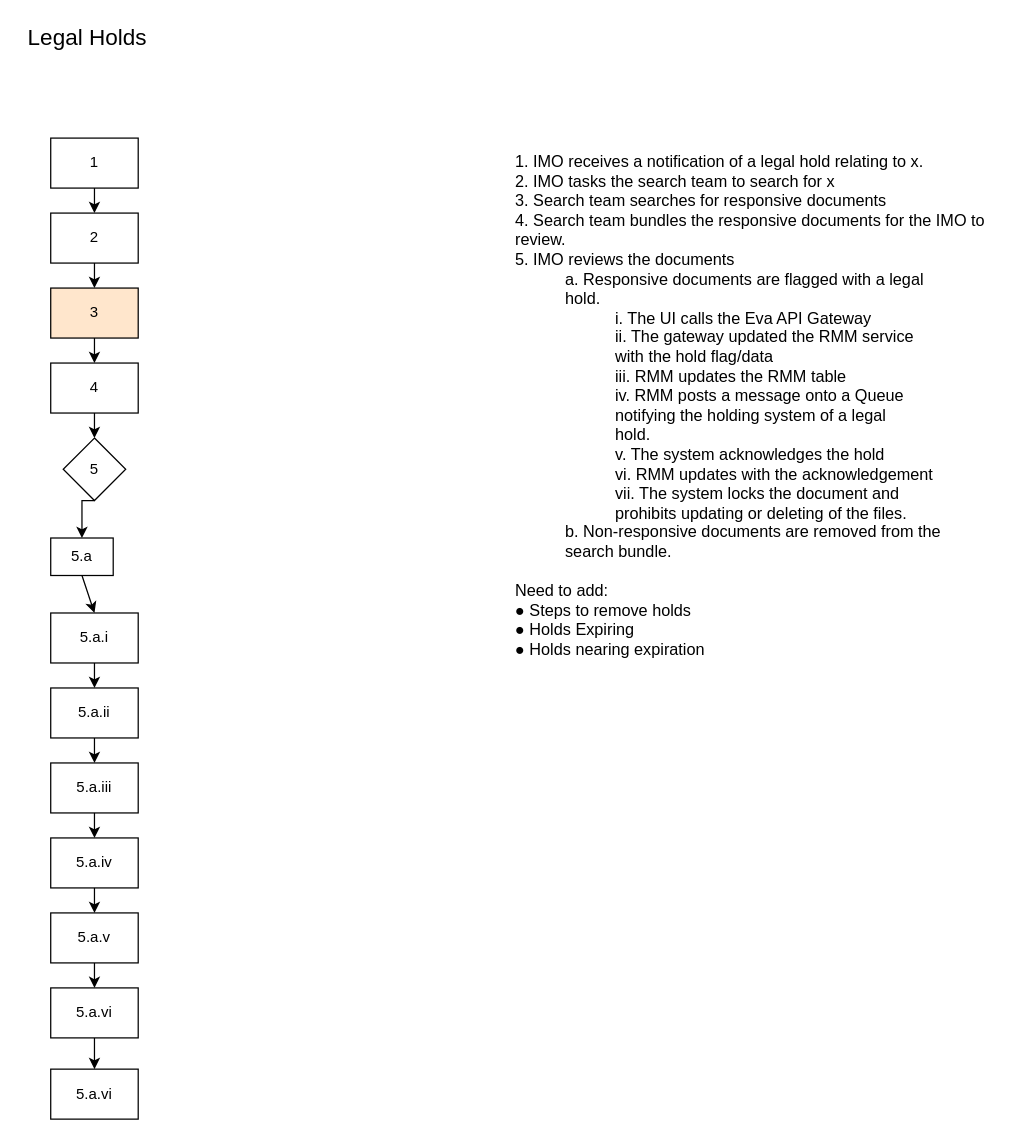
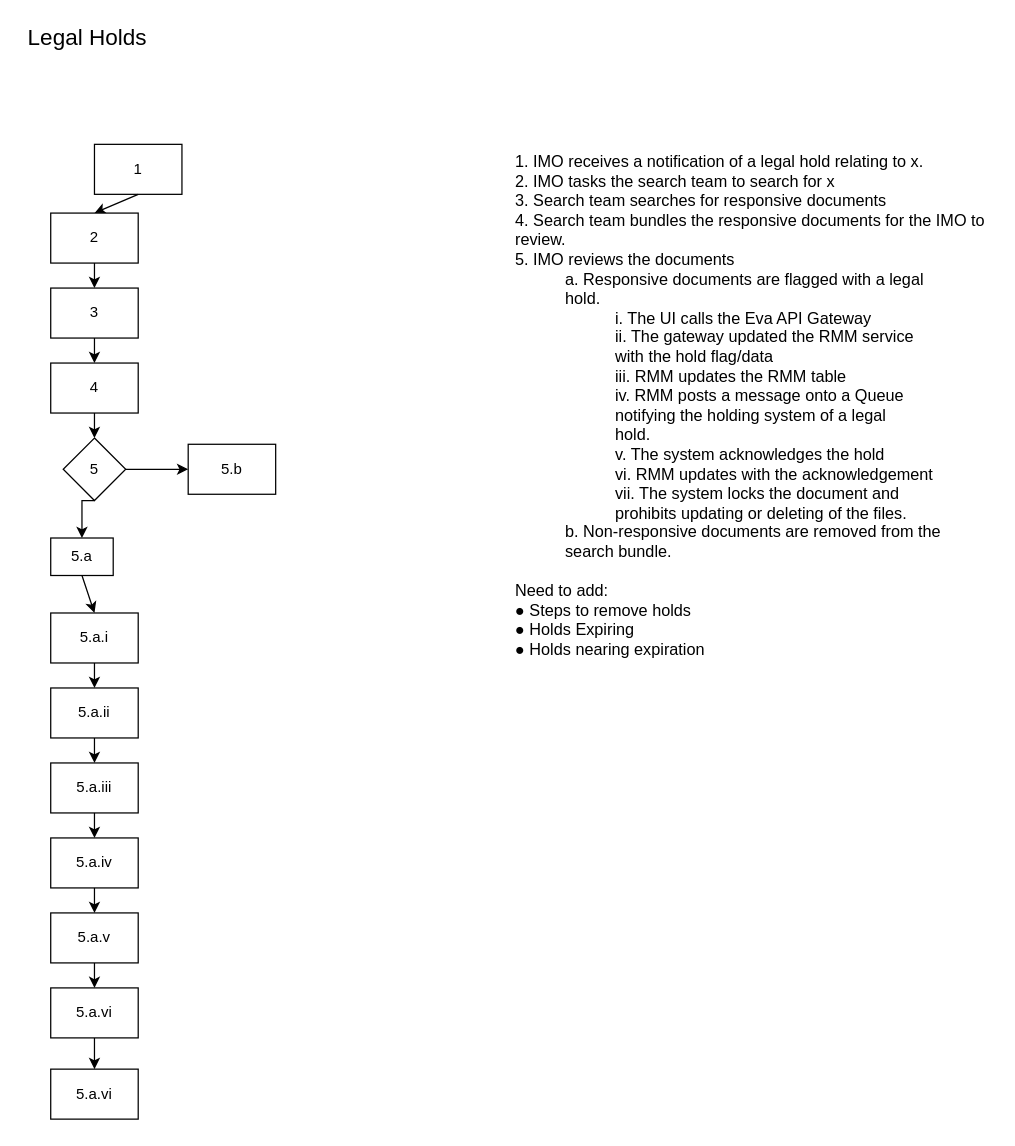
- <mxCell id="2" value="1" style="rounded=0;whiteSpace=wrap;html=1;" parent="1" vertex="1"><mxGeometry x="40" y="110" width="70" height="40" as="geometry" /></mxCell>
+ <mxCell id="2" value="1" style="rounded=0;whiteSpace=wrap;html=1;" parent="1" vertex="1"><mxGeometry x="75" y="115" width="70" height="40" as="geometry" /></mxCell>
- <mxCell id="6" value="3" style="rounded=0;whiteSpace=wrap;html=1;fillColor=#ffe6cc;" parent="1" vertex="1"><mxGeometry x="40" y="230" width="70" height="40" as="geometry" /></mxCell>
+ <mxCell id="6" value="3" style="rounded=0;whiteSpace=wrap;html=1;" parent="1" vertex="1"><mxGeometry x="40" y="230" width="70" height="40" as="geometry" /></mxCell>
+ <mxCell id="17" style="edgeStyle=orthogonalEdgeStyle;rounded=0;orthogonalLoop=1;jettySize=auto;html=1;exitX=1;exitY=0.5;exitDx=0;exitDy=0;entryX=0;entryY=0.5;entryDx=0;entryDy=0;fontSize=12;" parent="1" source="18" target="28" edge="1"><mxGeometry relative="1" as="geometry" /></mxCell>
+ <mxCell id="28" value="5.b" style="rounded=0;whiteSpace=wrap;html=1;" parent="1" vertex="1"><mxGeometry x="150" y="355" width="70" height="40" as="geometry" /></mxCell>
